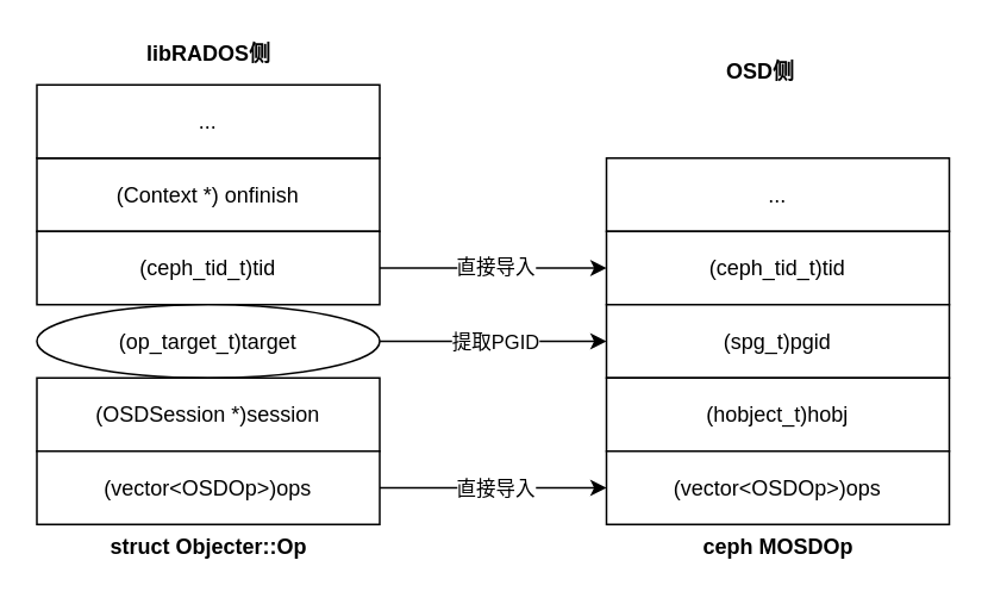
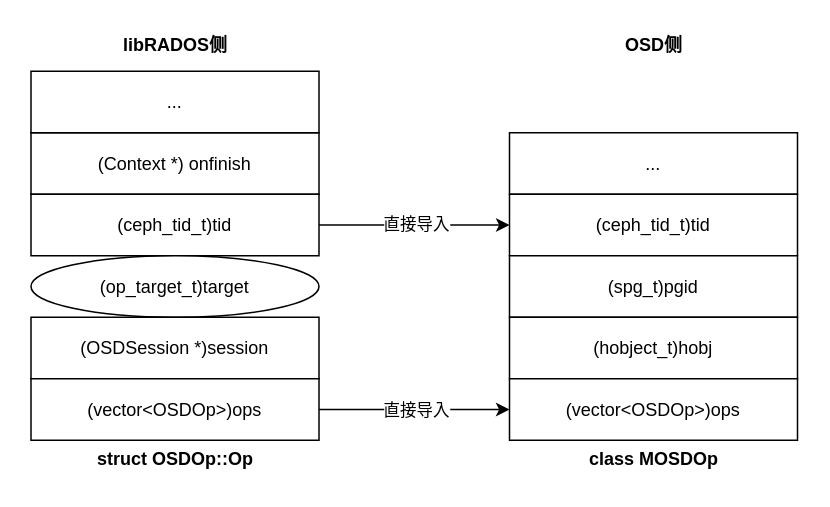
- <mxCell id="21" value="OSD侧" style="text;html=1;strokeColor=none;fillColor=none;align=center;verticalAlign=middle;whiteSpace=wrap;rounded=0;fontStyle=1" parent="1" vertex="1"><mxGeometry x="370.5" y="30" width="109" height="20" as="geometry" /></mxCell>
+ <mxCell id="21" value="OSD侧" style="text;html=1;strokeColor=none;fillColor=none;align=center;verticalAlign=middle;whiteSpace=wrap;rounded=0;fontStyle=1" parent="1" vertex="1"><mxGeometry x="380.5" y="20" width="109" height="20" as="geometry" /></mxCell>
- <mxCell id="6" style="edgeStyle=orthogonalEdgeStyle;rounded=0;orthogonalLoop=1;jettySize=auto;html=1;exitX=1;exitY=0.5;exitDx=0;exitDy=0;entryX=0;entryY=0.5;entryDx=0;entryDy=0;" parent="1" source="8" target="16" edge="1"><mxGeometry relative="1" as="geometry" /></mxCell>
- <mxCell id="7" value="提取PGID" style="edgeLabel;html=1;align=center;verticalAlign=middle;resizable=0;points=[];" parent="6" vertex="1" connectable="0"><mxGeometry x="-0.165" y="1" relative="1" as="geometry"><mxPoint x="11" y="1" as="offset" /></mxGeometry></mxCell>
- <mxCell id="19" value="struct Objecter::Op" style="text;html=1;strokeColor=none;fillColor=none;align=center;verticalAlign=middle;whiteSpace=wrap;rounded=0;fontStyle=1" parent="1" vertex="1"><mxGeometry x="55.75" y="296" width="120.5" height="20" as="geometry" /></mxCell>
+ <mxCell id="19" value="struct OSDOp::Op" style="text;html=1;strokeColor=none;fillColor=none;align=center;verticalAlign=middle;whiteSpace=wrap;rounded=0;fontStyle=1" parent="1" vertex="1"><mxGeometry x="55.75" y="296" width="120.5" height="20" as="geometry" /></mxCell>
- <mxCell id="22" value="ceph MOSDOp" style="text;html=1;strokeColor=none;fillColor=none;align=center;verticalAlign=middle;whiteSpace=wrap;rounded=0;fontStyle=1" parent="1" vertex="1"><mxGeometry x="380.5" y="296" width="109" height="20" as="geometry" /></mxCell>
+ <mxCell id="22" value="class MOSDOp" style="text;html=1;strokeColor=none;fillColor=none;align=center;verticalAlign=middle;whiteSpace=wrap;rounded=0;fontStyle=1" parent="1" vertex="1"><mxGeometry x="380.5" y="296" width="109" height="20" as="geometry" /></mxCell>
